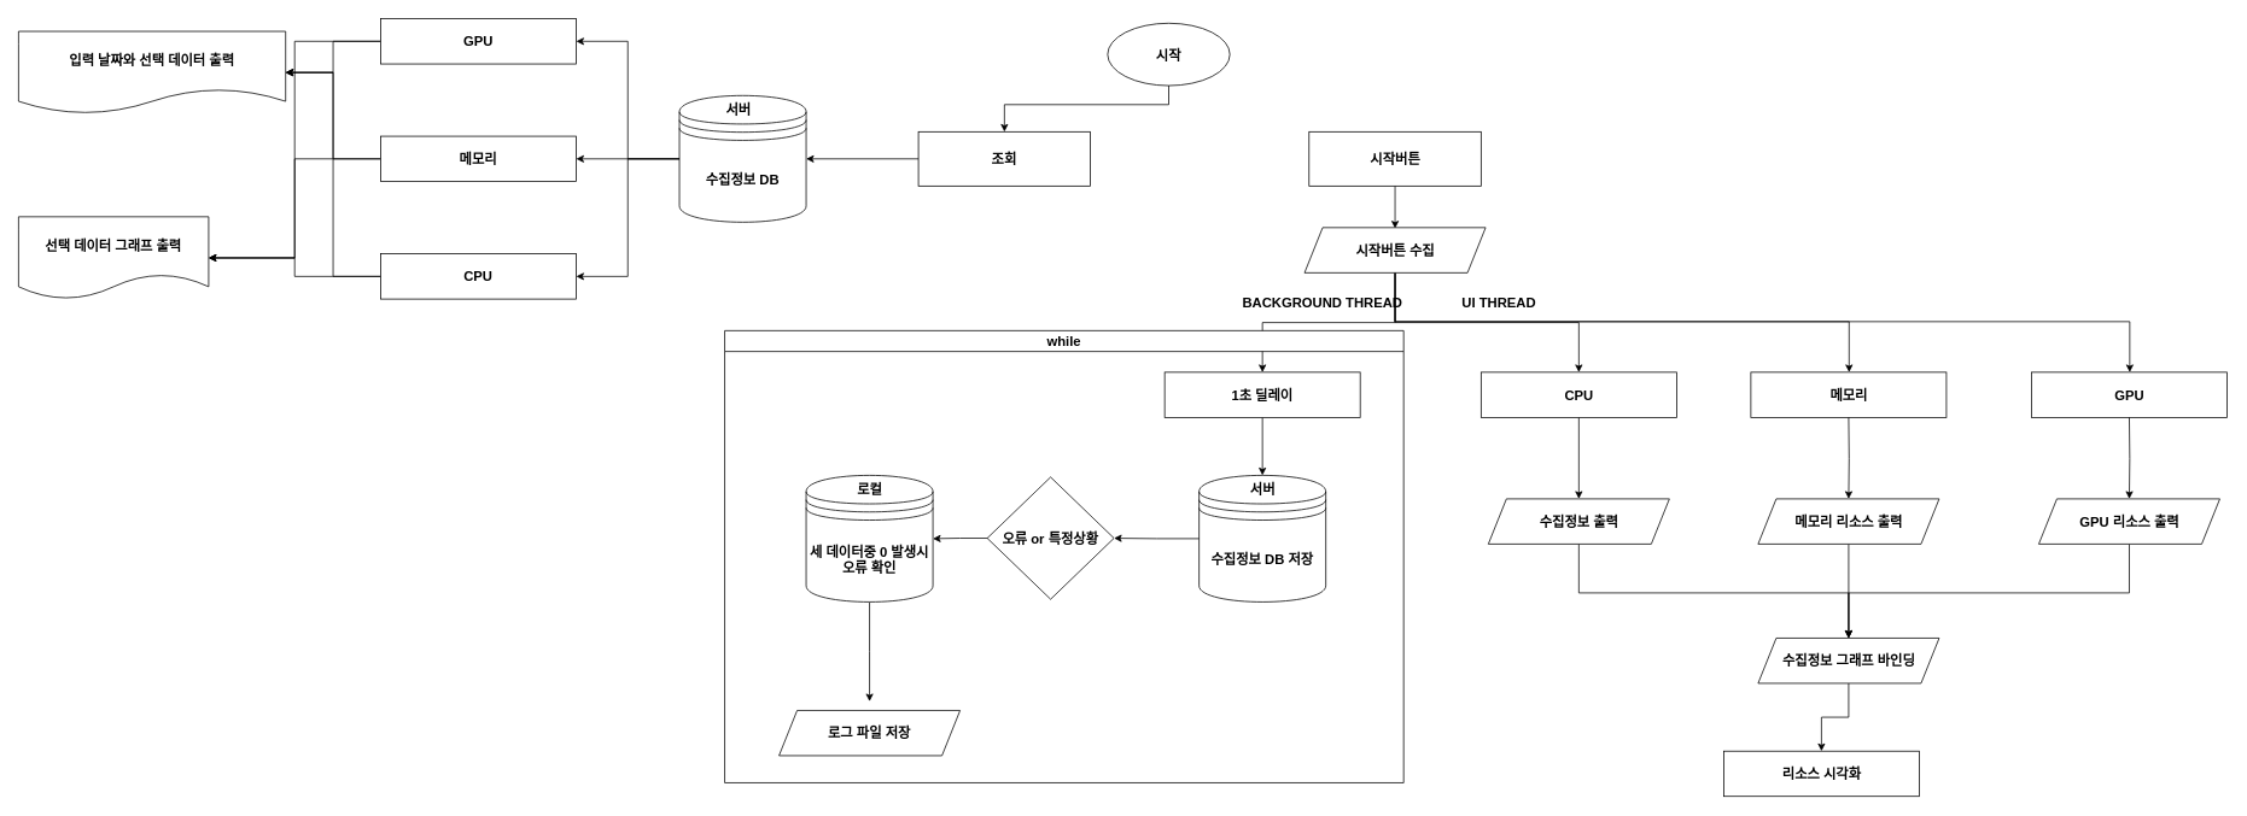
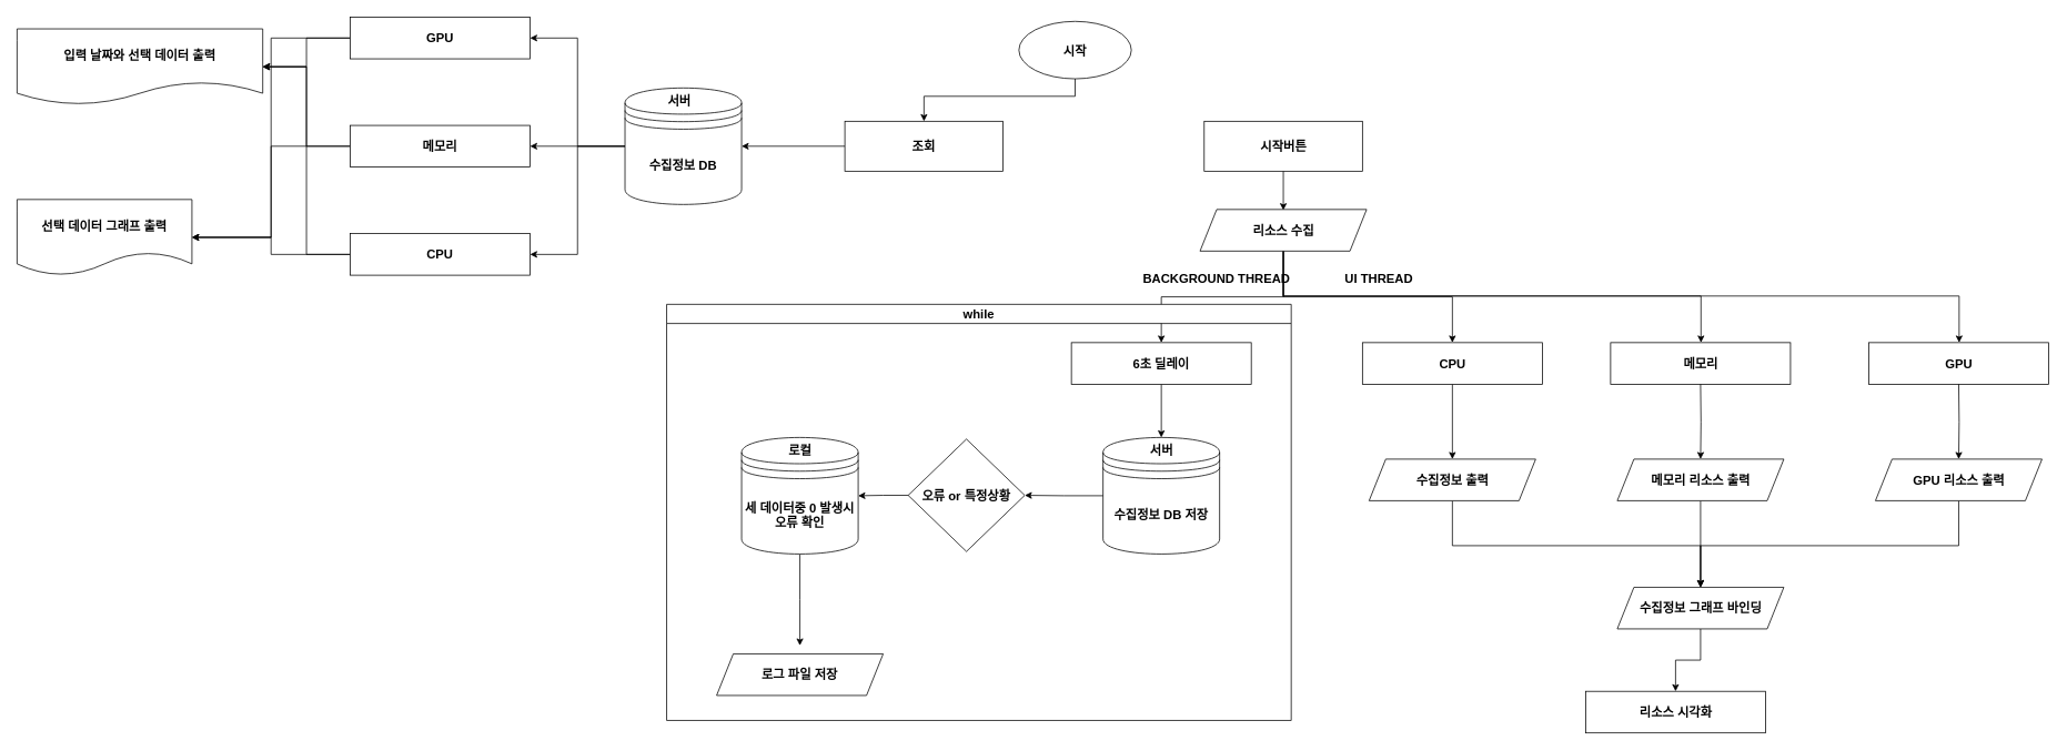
- <mxCell id="9" value="시작버튼 수집" style="shape=parallelogram;perimeter=parallelogramPerimeter;whiteSpace=wrap;html=1;fixedSize=1;fontSize=15;fontStyle=1" parent="1" vertex="1"><mxGeometry x="1440.5" y="251" width="200" height="50" as="geometry" /></mxCell>
+ <mxCell id="9" value="리소스 수집" style="shape=parallelogram;perimeter=parallelogramPerimeter;whiteSpace=wrap;html=1;fixedSize=1;fontSize=15;fontStyle=1" parent="1" vertex="1"><mxGeometry x="1440.5" y="251" width="200" height="50" as="geometry" /></mxCell>
- <mxCell id="37" value="1초 딜레이" style="rounded=0;whiteSpace=wrap;html=1;fontSize=15;fontStyle=1" vertex="1" parent="1"><mxGeometry x="1286" y="411" width="216" height="50" as="geometry" /></mxCell>
+ <mxCell id="37" value="6초 딜레이" style="rounded=0;whiteSpace=wrap;html=1;fontSize=15;fontStyle=1" vertex="1" parent="1"><mxGeometry x="1286" y="411" width="216" height="50" as="geometry" /></mxCell>
